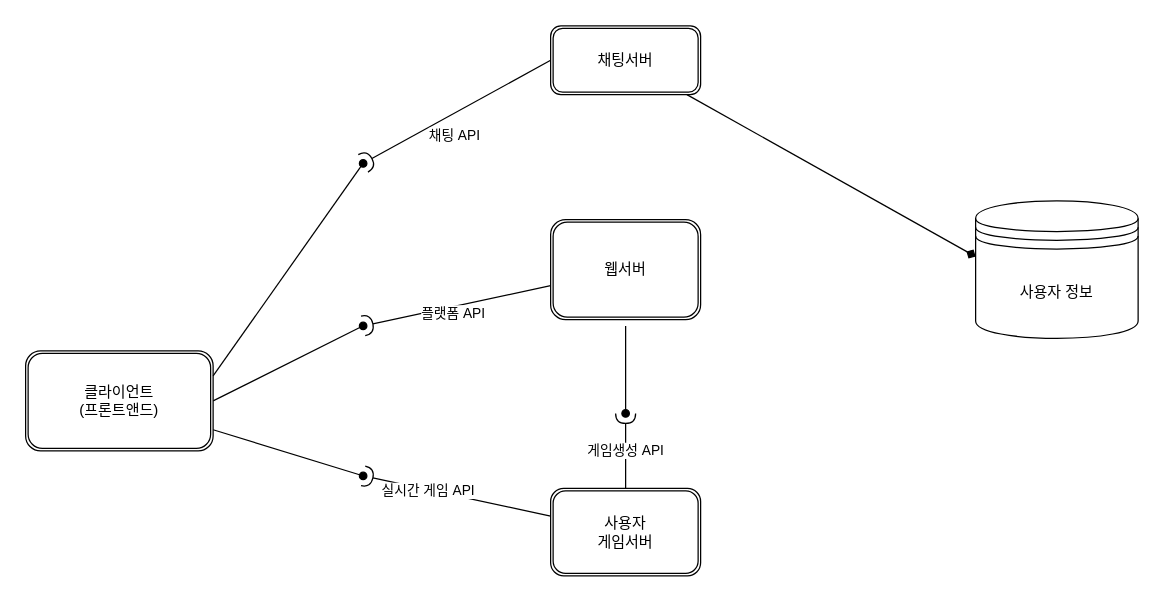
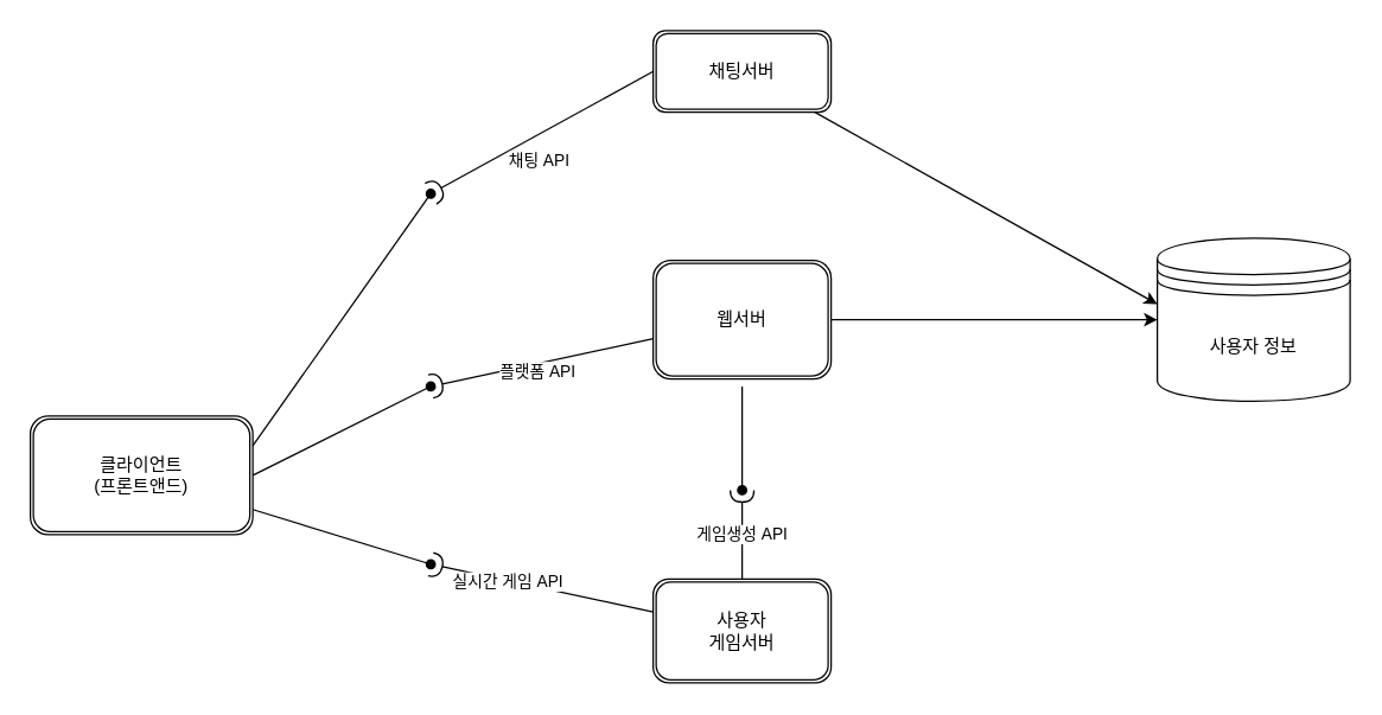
- <mxCell id="15" style="edgeStyle=none;html=1;entryX=0;entryY=0.405;entryDx=0;entryDy=0;entryPerimeter=0;endArrow=diamond;" edge="1" parent="1" source="16" target="9"><mxGeometry relative="1" as="geometry" /></mxCell>
+ <mxCell id="15" style="edgeStyle=none;html=1;entryX=0;entryY=0.405;entryDx=0;entryDy=0;entryPerimeter=0;" edge="1" parent="1" source="16" target="9"><mxGeometry relative="1" as="geometry" /></mxCell>
+ <mxCell id="7" style="edgeStyle=none;html=1;endArrow=classic;endFill=1;entryX=0;entryY=0.5;entryDx=0;entryDy=0;" parent="1" source="8" target="9" edge="1"><mxGeometry relative="1" as="geometry"><mxPoint x="810" y="220" as="targetPoint" /></mxGeometry></mxCell>
